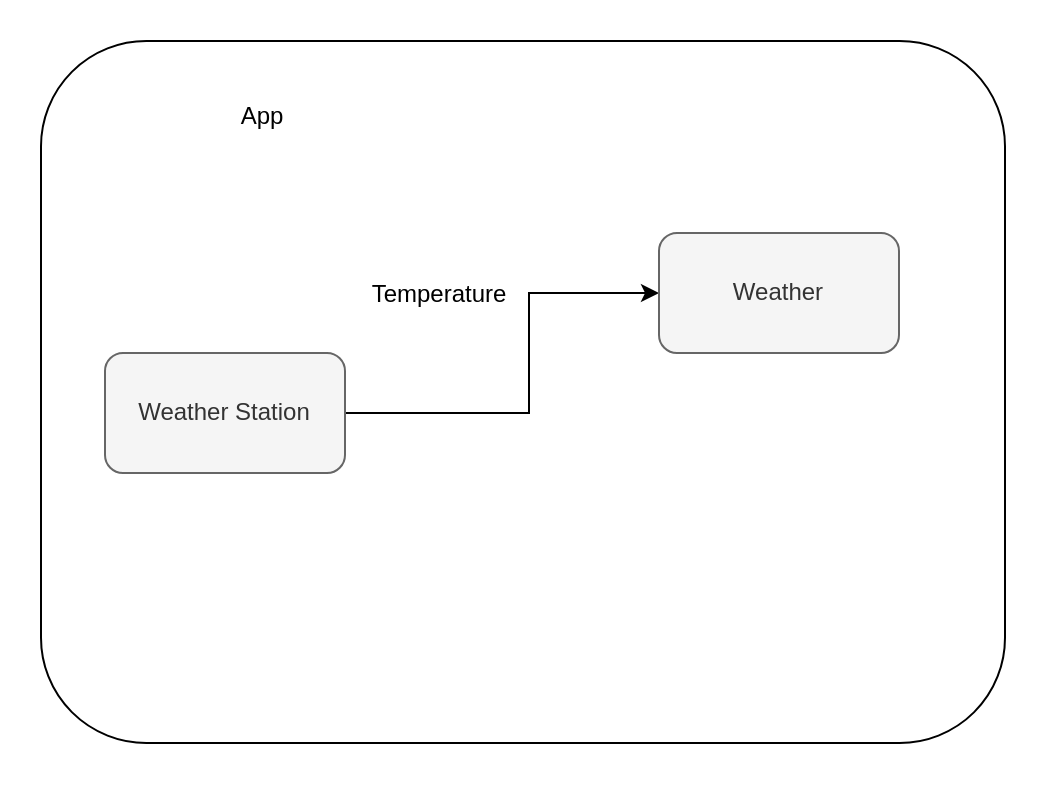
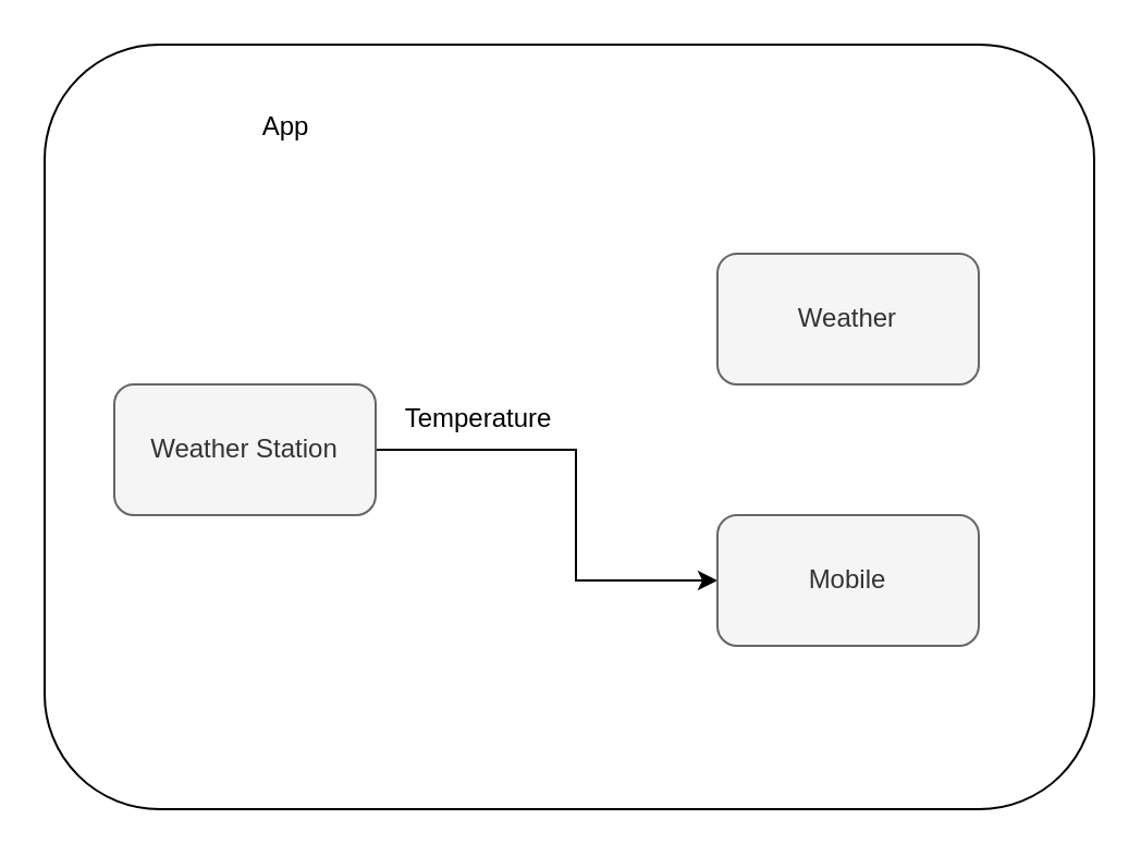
- <mxCell id="2" style="edgeStyle=orthogonalEdgeStyle;rounded=0;orthogonalLoop=1;jettySize=auto;html=1;exitX=1;exitY=0.5;exitDx=0;exitDy=0;entryX=0;entryY=0.5;entryDx=0;entryDy=0;" edge="1" parent="1" source="4" target="5"><mxGeometry relative="1" as="geometry"><Array as="points"><mxPoint x="264" y="206" /><mxPoint x="264" y="146" /></Array></mxGeometry></mxCell>
- <mxCell id="7" value="Temperature" style="text;html=1;align=center;verticalAlign=middle;resizable=0;points=[];autosize=1;strokeColor=none;fillColor=none;" vertex="1" parent="1"><mxGeometry x="176" y="134" width="85" height="26" as="geometry" /></mxCell>
+ <mxCell id="7" value="Temperature" style="text;html=1;align=center;verticalAlign=middle;resizable=0;points=[];autosize=1;strokeColor=none;fillColor=none;" vertex="1" parent="1"><mxGeometry x="176" y="179" width="85" height="26" as="geometry" /></mxCell>
+ <mxCell id="3" style="edgeStyle=orthogonalEdgeStyle;rounded=0;orthogonalLoop=1;jettySize=auto;html=1;exitX=1;exitY=0.5;exitDx=0;exitDy=0;entryX=0;entryY=0.5;entryDx=0;entryDy=0;" edge="1" parent="1" source="4" target="6"><mxGeometry relative="1" as="geometry"><Array as="points"><mxPoint x="264" y="206" /><mxPoint x="264" y="266" /></Array></mxGeometry></mxCell>
+ <mxCell id="6" value="Mobile" style="rounded=1;whiteSpace=wrap;html=1;fillColor=#f5f5f5;fontColor=#333333;strokeColor=#666666;" vertex="1" parent="1"><mxGeometry x="329" y="236" width="120" height="60" as="geometry" /></mxCell>
